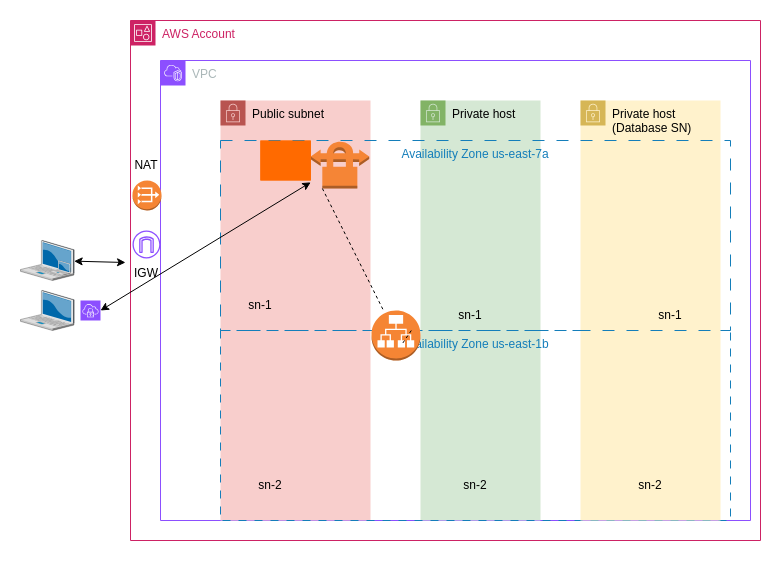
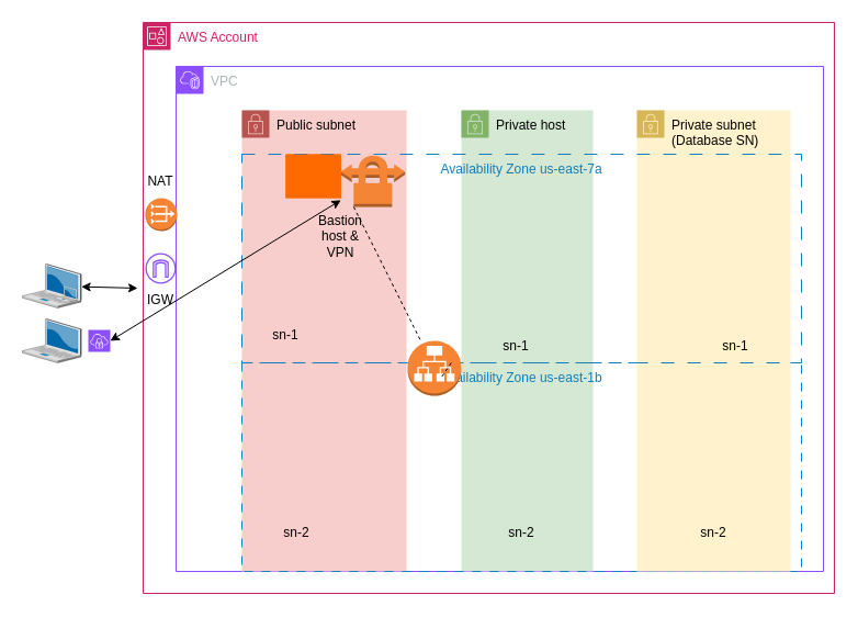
- <mxCell id="8" value="Private host&lt;br&gt;(Database SN)" style="points=[[0,0],[0.25,0],[0.5,0],[0.75,0],[1,0],[1,0.25],[1,0.5],[1,0.75],[1,1],[0.75,1],[0.5,1],[0.25,1],[0,1],[0,0.75],[0,0.5],[0,0.25]];outlineConnect=0;html=1;whiteSpace=wrap;fontSize=12;fontStyle=0;container=1;pointerEvents=0;collapsible=0;recursiveResize=0;shape=mxgraph.aws4.group;grIcon=mxgraph.aws4.group_security_group;grStroke=0;strokeColor=#d6b656;fillColor=#fff2cc;verticalAlign=top;align=left;spacingLeft=30;dashed=0;" parent="2" vertex="1"><mxGeometry x="420" y="40" width="140" height="420" as="geometry" /></mxCell>
+ <mxCell id="8" value="Private subnet&lt;br&gt;(Database SN)" style="points=[[0,0],[0.25,0],[0.5,0],[0.75,0],[1,0],[1,0.25],[1,0.5],[1,0.75],[1,1],[0.75,1],[0.5,1],[0.25,1],[0,1],[0,0.75],[0,0.5],[0,0.25]];outlineConnect=0;html=1;whiteSpace=wrap;fontSize=12;fontStyle=0;container=1;pointerEvents=0;collapsible=0;recursiveResize=0;shape=mxgraph.aws4.group;grIcon=mxgraph.aws4.group_security_group;grStroke=0;strokeColor=#d6b656;fillColor=#fff2cc;verticalAlign=top;align=left;spacingLeft=30;dashed=0;" parent="2" vertex="1"><mxGeometry x="420" y="40" width="140" height="420" as="geometry" /></mxCell>
+ <mxCell id="14" value="Bastion host &amp;amp; VPN" style="text;html=1;align=center;verticalAlign=middle;whiteSpace=wrap;rounded=0;" vertex="1" parent="2"><mxGeometry x="120" y="140" width="60" height="30" as="geometry" /></mxCell>
